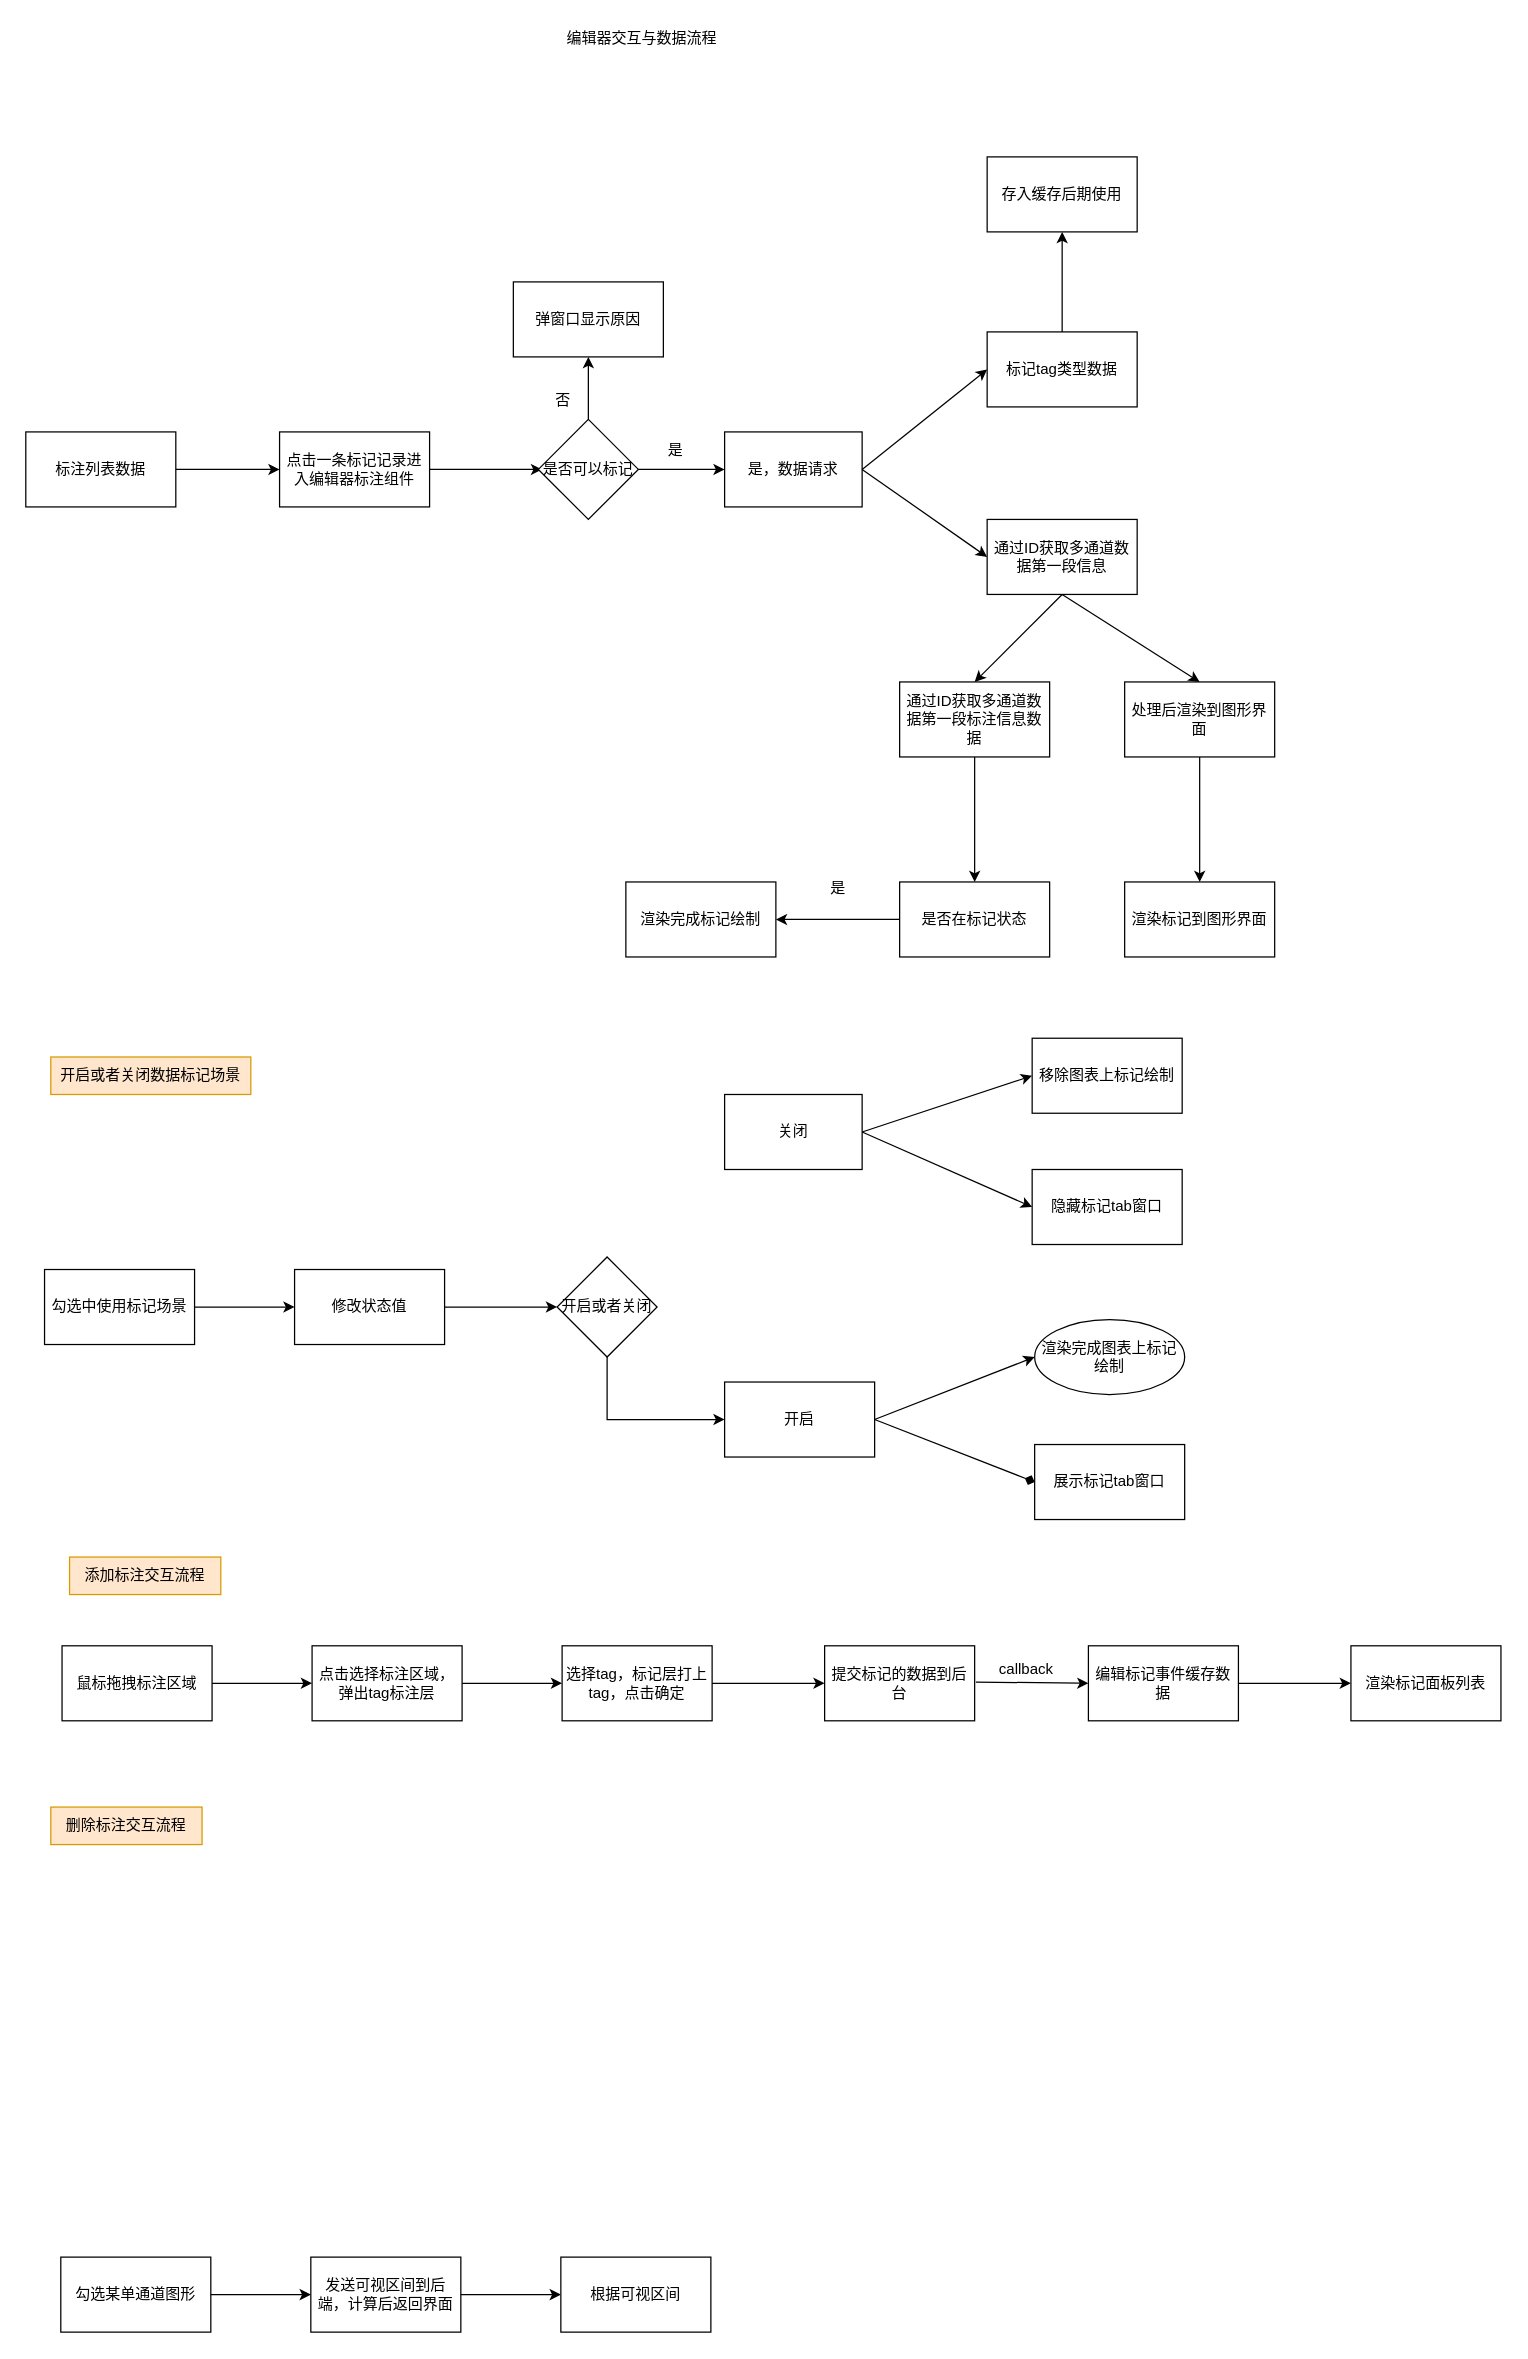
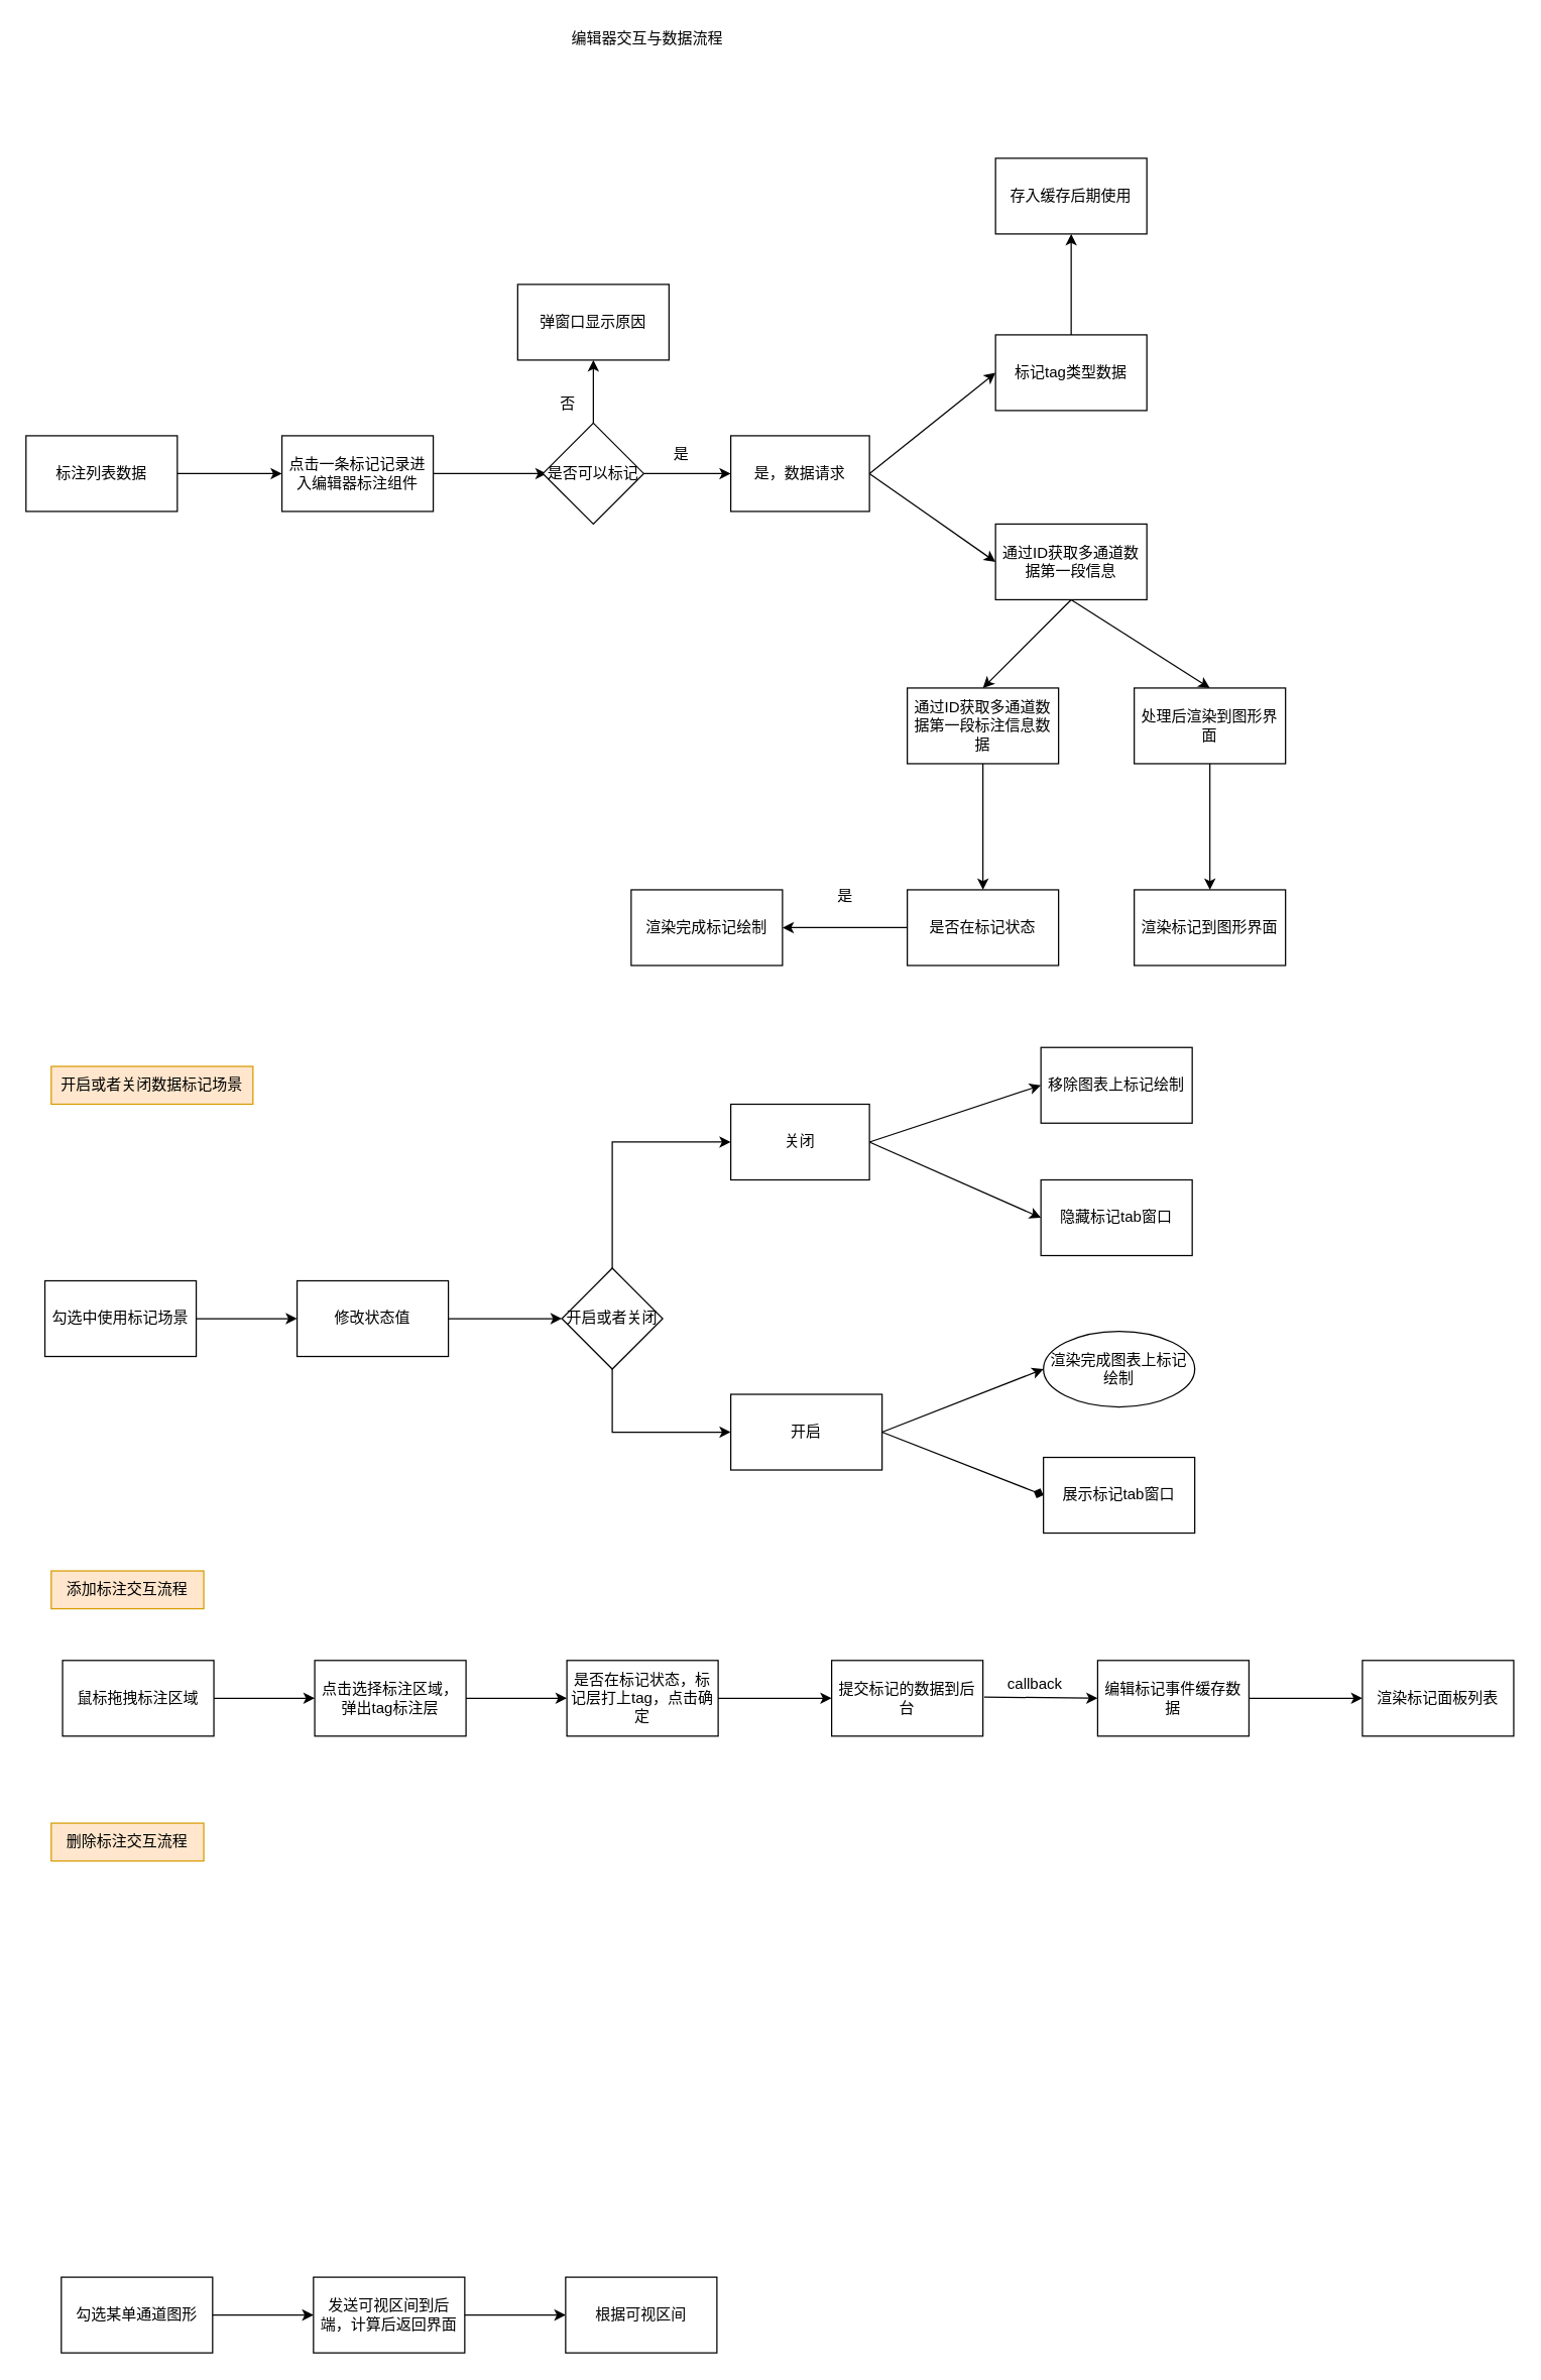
+ <mxCell id="56" value="" style="endArrow=classic;html=1;rounded=0;exitX=0.5;exitY=0;exitDx=0;exitDy=0;entryX=0;entryY=0.5;entryDx=0;entryDy=0;" edge="1" parent="1" source="50" target="57"><mxGeometry width="50" height="50" relative="1" as="geometry"><mxPoint x="465" y="995" as="sourcePoint" /><mxPoint x="485" y="935" as="targetPoint" /><Array as="points"><mxPoint x="485" y="905" /></Array></mxGeometry></mxCell>
- <mxCell id="47" value="添加标注交互流程" style="text;html=1;strokeColor=#d79b00;fillColor=#ffe6cc;align=center;verticalAlign=middle;whiteSpace=wrap;rounded=0;" vertex="1" parent="1"><mxGeometry x="55" y="1245" width="121" height="30" as="geometry" /></mxCell>
+ <mxCell id="47" value="添加标注交互流程" style="text;html=1;strokeColor=#d79b00;fillColor=#ffe6cc;align=center;verticalAlign=middle;whiteSpace=wrap;rounded=0;" vertex="1" parent="1"><mxGeometry x="40" y="1245" width="121" height="30" as="geometry" /></mxCell>
- <mxCell id="20" value="选择tag，标记层打上tag，点击确定" style="rounded=0;whiteSpace=wrap;html=1;" vertex="1" parent="1"><mxGeometry x="449" y="1316" width="120" height="60" as="geometry" /></mxCell>
+ <mxCell id="20" value="是否在标记状态，标记层打上tag，点击确定" style="rounded=0;whiteSpace=wrap;html=1;" vertex="1" parent="1"><mxGeometry x="449" y="1316" width="120" height="60" as="geometry" /></mxCell>
